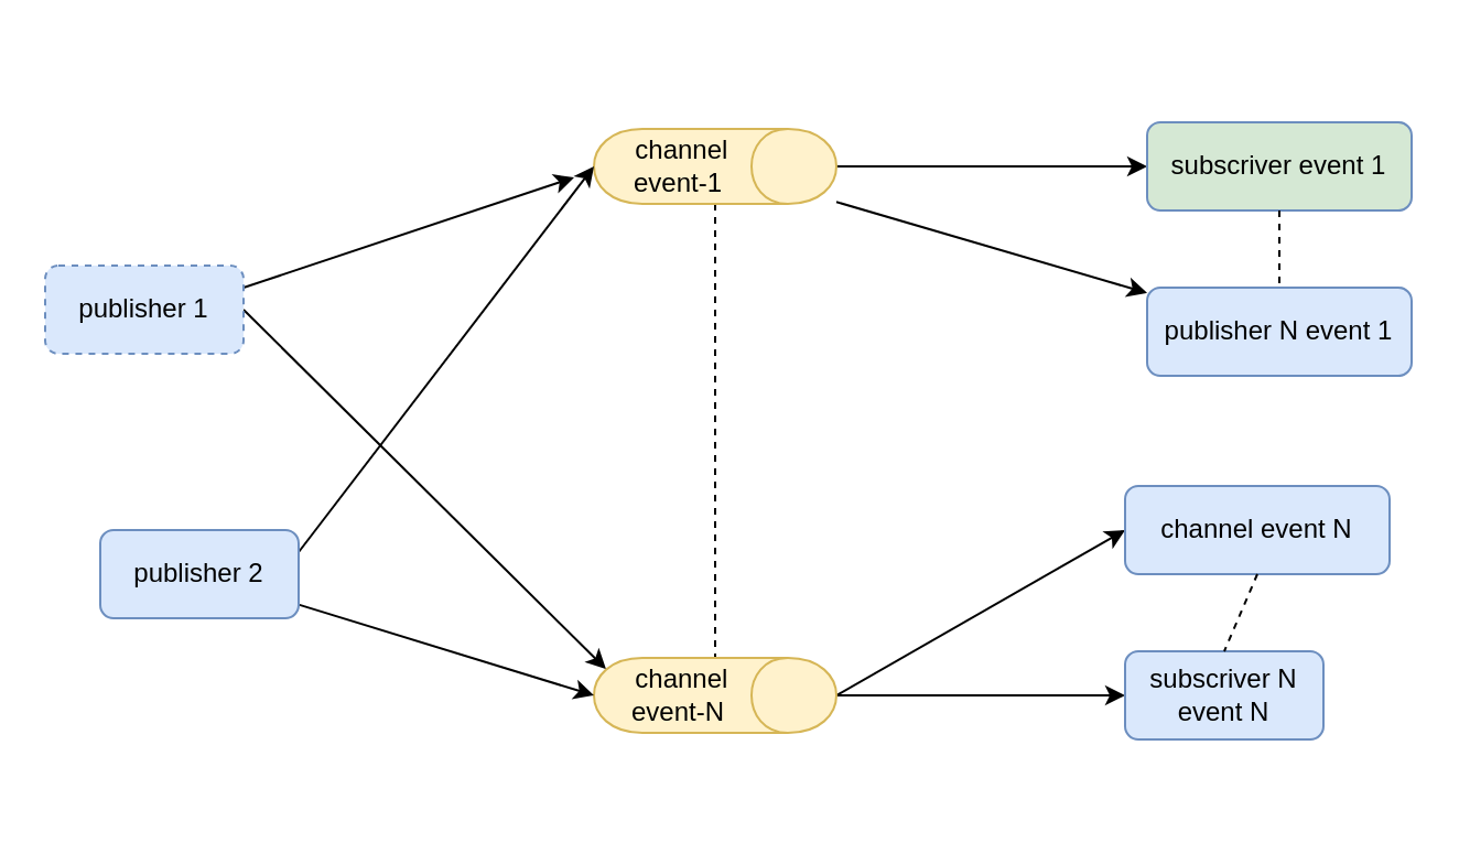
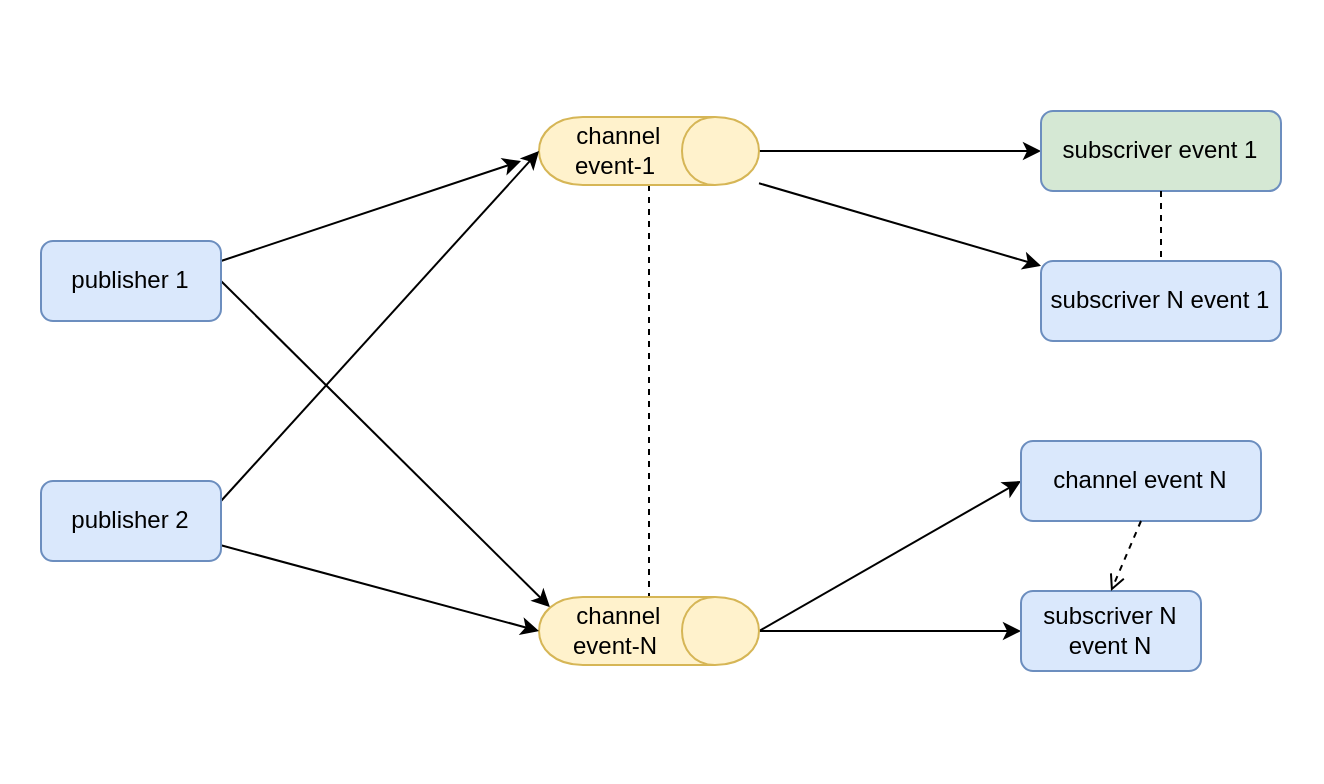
- <mxCell id="4" value="publisher 1" style="rounded=1;whiteSpace=wrap;html=1;fillColor=#dae8fc;strokeColor=#6c8ebf;dashed=1;" parent="1" vertex="1"><mxGeometry x="20" y="120" width="90" height="40" as="geometry" /></mxCell>
+ <mxCell id="4" value="publisher 1" style="rounded=1;whiteSpace=wrap;html=1;fillColor=#dae8fc;strokeColor=#6c8ebf;" parent="1" vertex="1"><mxGeometry x="20" y="120" width="90" height="40" as="geometry" /></mxCell>
- <mxCell id="13" value="publisher N event 1" style="rounded=1;whiteSpace=wrap;html=1;fillColor=#dae8fc;strokeColor=#6c8ebf;" vertex="1" parent="1"><mxGeometry x="520" y="130" width="120" height="40" as="geometry" /></mxCell>
+ <mxCell id="13" value="subscriver N event 1" style="rounded=1;whiteSpace=wrap;html=1;fillColor=#dae8fc;strokeColor=#6c8ebf;" vertex="1" parent="1"><mxGeometry x="520" y="130" width="120" height="40" as="geometry" /></mxCell>
- <mxCell id="18" value="publisher 2" style="rounded=1;whiteSpace=wrap;html=1;fillColor=#dae8fc;strokeColor=#6c8ebf;" vertex="1" parent="1"><mxGeometry x="45" y="240" width="90" height="40" as="geometry" /></mxCell>
+ <mxCell id="18" value="publisher 2" style="rounded=1;whiteSpace=wrap;html=1;fillColor=#dae8fc;strokeColor=#6c8ebf;" vertex="1" parent="1"><mxGeometry x="20" y="240" width="90" height="40" as="geometry" /></mxCell>
- <mxCell id="20" style="edgeStyle=none;rounded=0;orthogonalLoop=1;jettySize=auto;html=1;entryX=0.5;entryY=0;entryDx=0;entryDy=0;strokeColor=#000000;dashed=1;endArrow=none;endFill=0;exitX=0.5;exitY=1;exitDx=0;exitDy=0;" edge="1" parent="1" source="14" target="15"><mxGeometry relative="1" as="geometry"><mxPoint x="334" y="102" as="sourcePoint" /><mxPoint x="334" y="308" as="targetPoint" /></mxGeometry></mxCell>
+ <mxCell id="20" style="edgeStyle=none;rounded=0;orthogonalLoop=1;jettySize=auto;html=1;entryX=0.5;entryY=0;entryDx=0;entryDy=0;strokeColor=#000000;dashed=1;endArrow=open;endFill=0;exitX=0.5;exitY=1;exitDx=0;exitDy=0;" edge="1" parent="1" source="14" target="15"><mxGeometry relative="1" as="geometry"><mxPoint x="334" y="102" as="sourcePoint" /><mxPoint x="334" y="308" as="targetPoint" /></mxGeometry></mxCell>
